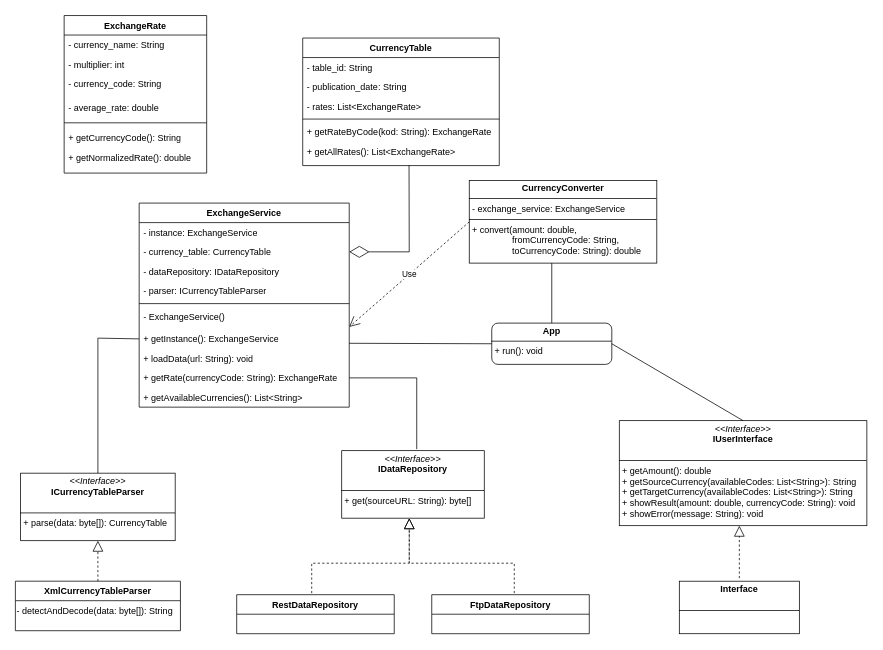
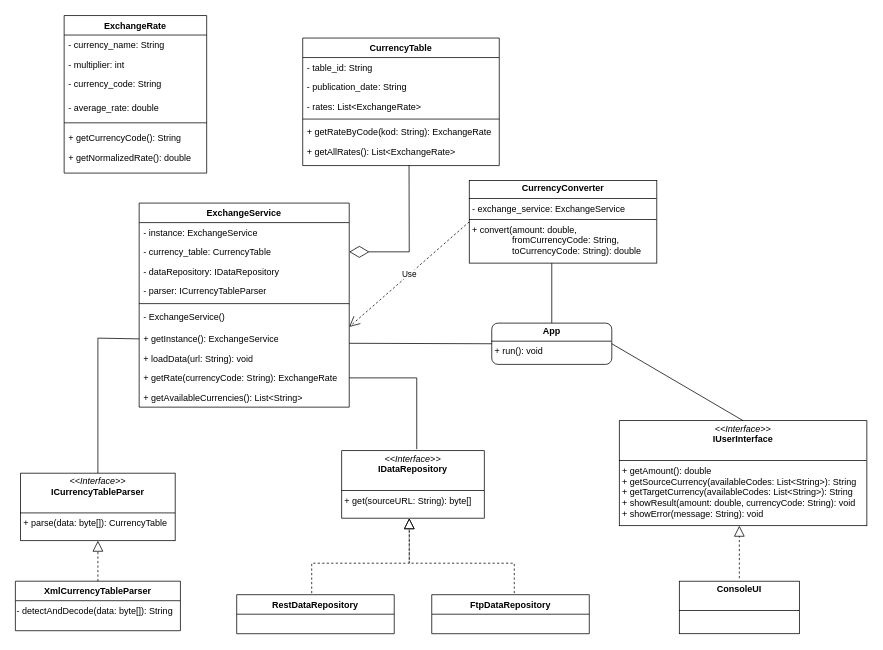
- <mxCell id="43" value="&lt;p style=&quot;margin:0px;margin-top:4px;text-align:center;&quot;&gt;&lt;b&gt;Interface&lt;/b&gt;&lt;/p&gt;&lt;p style=&quot;margin:0px;margin-left:4px;&quot;&gt;&lt;br&gt;&lt;/p&gt;&lt;hr size=&quot;1&quot; style=&quot;border-style:solid;&quot;&gt;&lt;p style=&quot;margin:0px;margin-left:4px;&quot;&gt;&lt;br&gt;&lt;/p&gt;" style="verticalAlign=top;align=left;overflow=fill;html=1;whiteSpace=wrap;" vertex="1" parent="1"><mxGeometry x="905" y="774" width="160" height="70" as="geometry" /></mxCell>
+ <mxCell id="43" value="&lt;p style=&quot;margin:0px;margin-top:4px;text-align:center;&quot;&gt;&lt;b&gt;ConsoleUI&lt;/b&gt;&lt;/p&gt;&lt;p style=&quot;margin:0px;margin-left:4px;&quot;&gt;&lt;br&gt;&lt;/p&gt;&lt;hr size=&quot;1&quot; style=&quot;border-style:solid;&quot;&gt;&lt;p style=&quot;margin:0px;margin-left:4px;&quot;&gt;&lt;br&gt;&lt;/p&gt;" style="verticalAlign=top;align=left;overflow=fill;html=1;whiteSpace=wrap;" vertex="1" parent="1"><mxGeometry x="905" y="774" width="160" height="70" as="geometry" /></mxCell>
